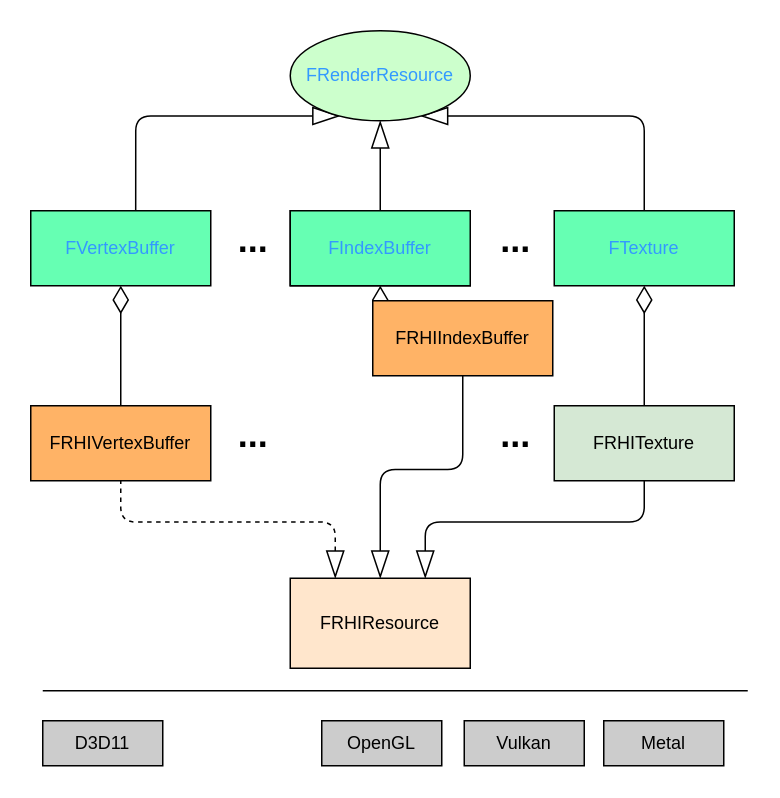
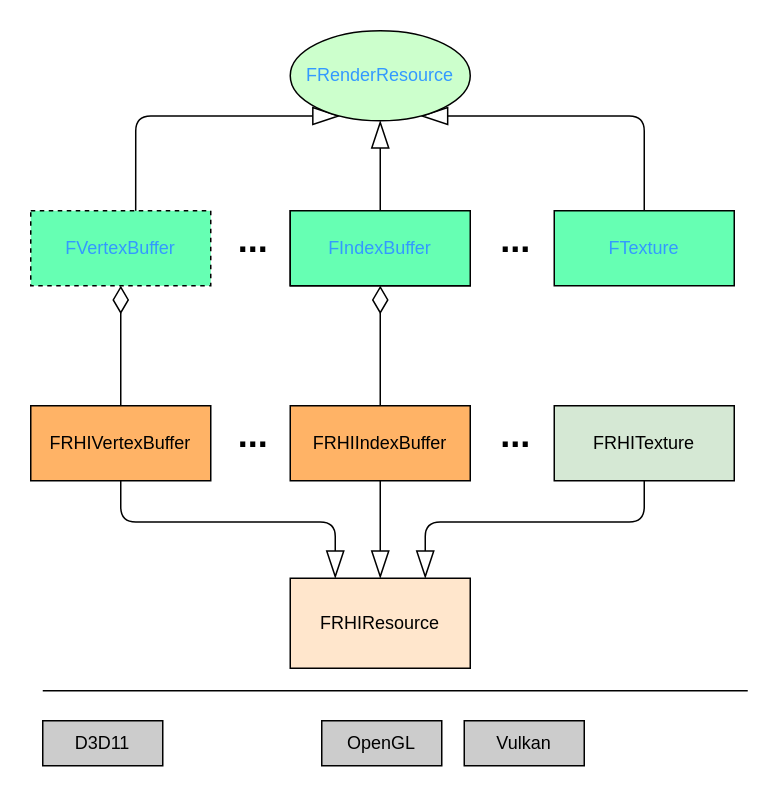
- <mxCell id="13" value="&lt;font color=&quot;#3399ff&quot;&gt;FVertexBuffer&lt;/font&gt;" style="whiteSpace=wrap;html=1;fillColor=#66FFB3;" vertex="1" parent="1"><mxGeometry x="20" y="140" width="120" height="50" as="geometry" /></mxCell>
+ <mxCell id="13" value="&lt;font color=&quot;#3399ff&quot;&gt;FVertexBuffer&lt;/font&gt;" style="whiteSpace=wrap;html=1;fillColor=#66FFB3;dashed=1;" vertex="1" parent="1"><mxGeometry x="20" y="140" width="120" height="50" as="geometry" /></mxCell>
- <mxCell id="16" value="FRHIIndexBuffer" style="whiteSpace=wrap;html=1;fillColor=#FFB366;" vertex="1" parent="1"><mxGeometry x="248" y="200" width="120" height="50" as="geometry" /></mxCell>
+ <mxCell id="16" value="FRHIIndexBuffer" style="whiteSpace=wrap;html=1;fillColor=#FFB366;" vertex="1" parent="1"><mxGeometry x="193" y="270" width="120" height="50" as="geometry" /></mxCell>
- <mxCell id="14" value="" style="edgeStyle=orthogonalEdgeStyle;curved=0;sketch=0;orthogonalLoop=1;jettySize=auto;html=1;startArrow=diamondThin;startFill=0;endArrow=none;endFill=0;startSize=16;endSize=6;targetPerimeterSpacing=0;" edge="1" parent="1" source="15" target="18"><mxGeometry relative="1" as="geometry" /></mxCell>
- <mxCell id="7" style="edgeStyle=orthogonalEdgeStyle;curved=0;sketch=0;orthogonalLoop=1;jettySize=auto;html=1;exitX=0.25;exitY=0;exitDx=0;exitDy=0;entryX=0.5;entryY=1;entryDx=0;entryDy=0;startArrow=blockThin;startFill=0;endArrow=none;endFill=0;startSize=16;endSize=6;targetPerimeterSpacing=0;dashed=1;" edge="1" parent="1" source="9" target="17"><mxGeometry relative="1" as="geometry" /></mxCell>
+ <mxCell id="7" style="edgeStyle=orthogonalEdgeStyle;curved=0;sketch=0;orthogonalLoop=1;jettySize=auto;html=1;exitX=0.25;exitY=0;exitDx=0;exitDy=0;entryX=0.5;entryY=1;entryDx=0;entryDy=0;startArrow=blockThin;startFill=0;endArrow=none;endFill=0;startSize=16;endSize=6;targetPerimeterSpacing=0;" edge="1" parent="1" source="9" target="17"><mxGeometry relative="1" as="geometry" /></mxCell>
- <mxCell id="24" value="Metal" style="whiteSpace=wrap;html=1;fillColor=#CCCCCC;" vertex="1" parent="1"><mxGeometry x="402" y="480" width="80" height="30" as="geometry" /></mxCell>
